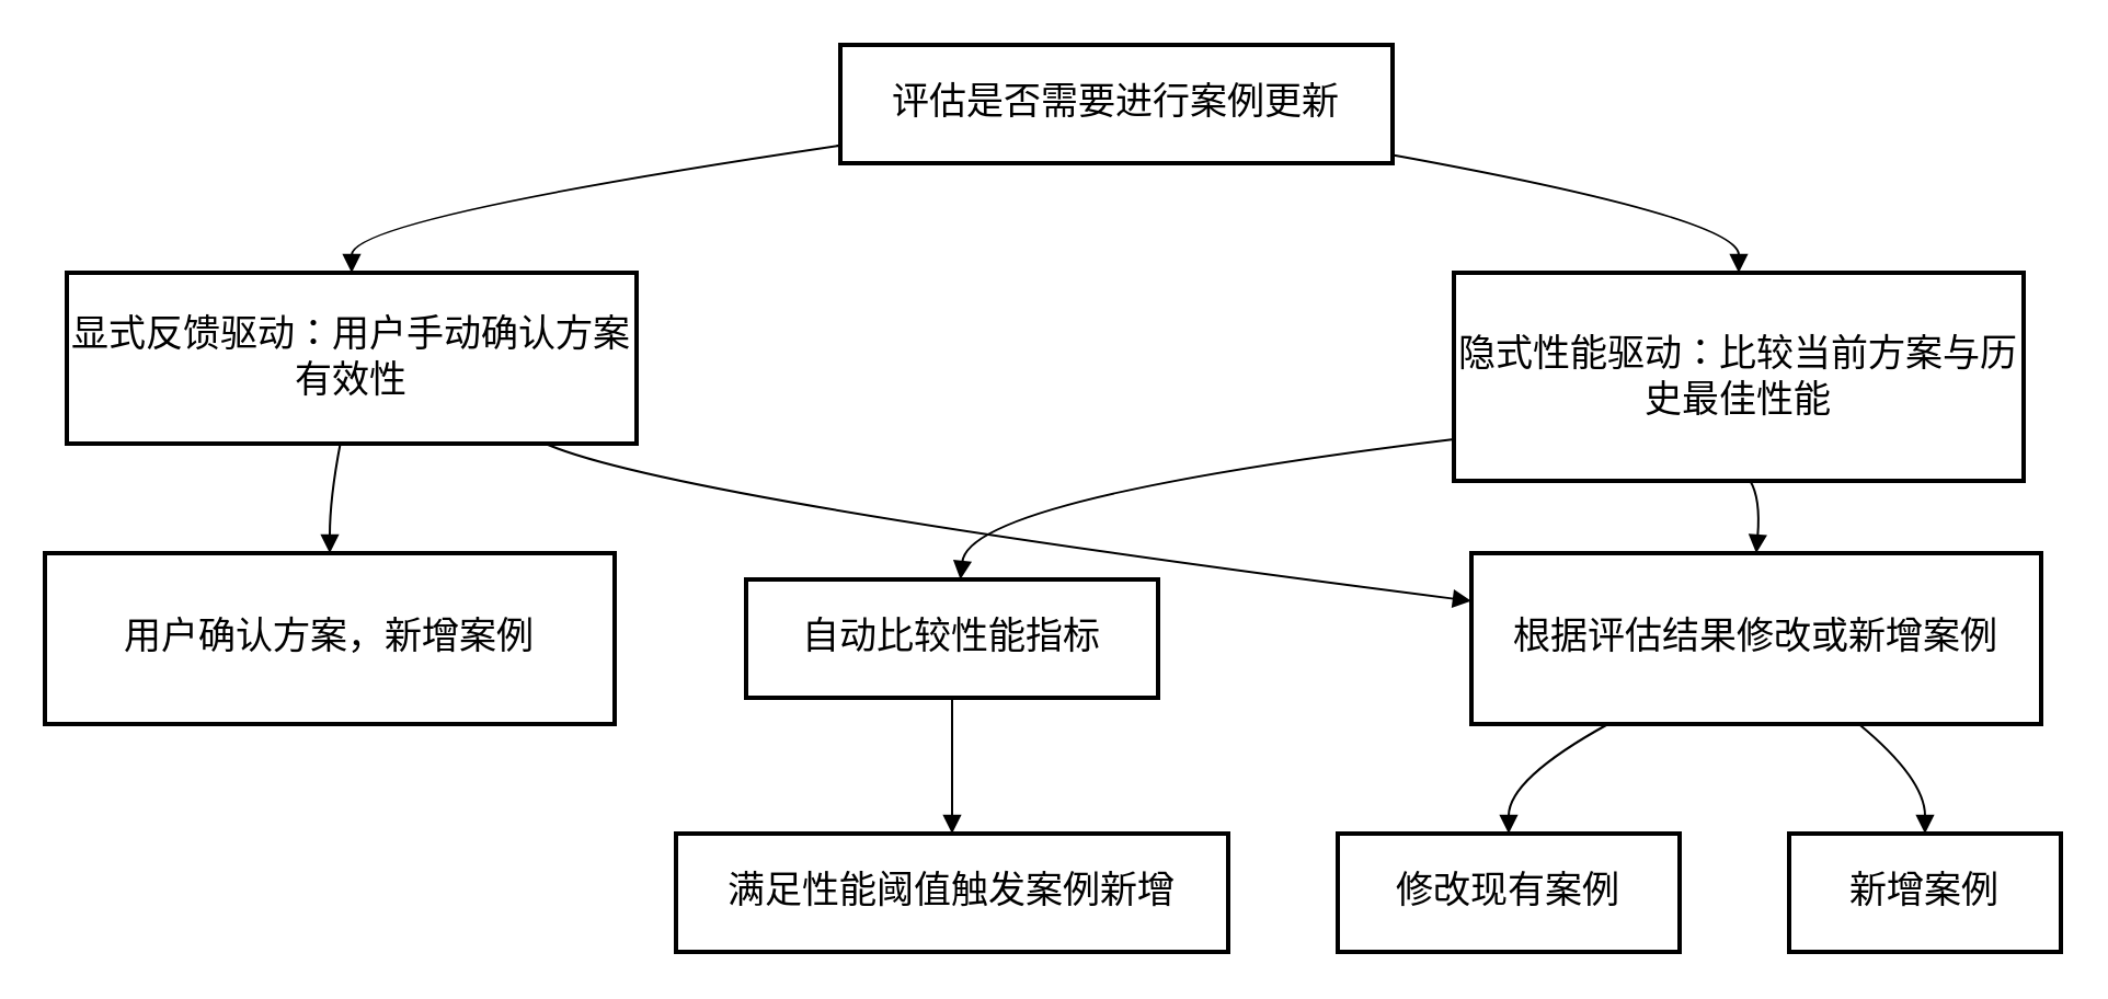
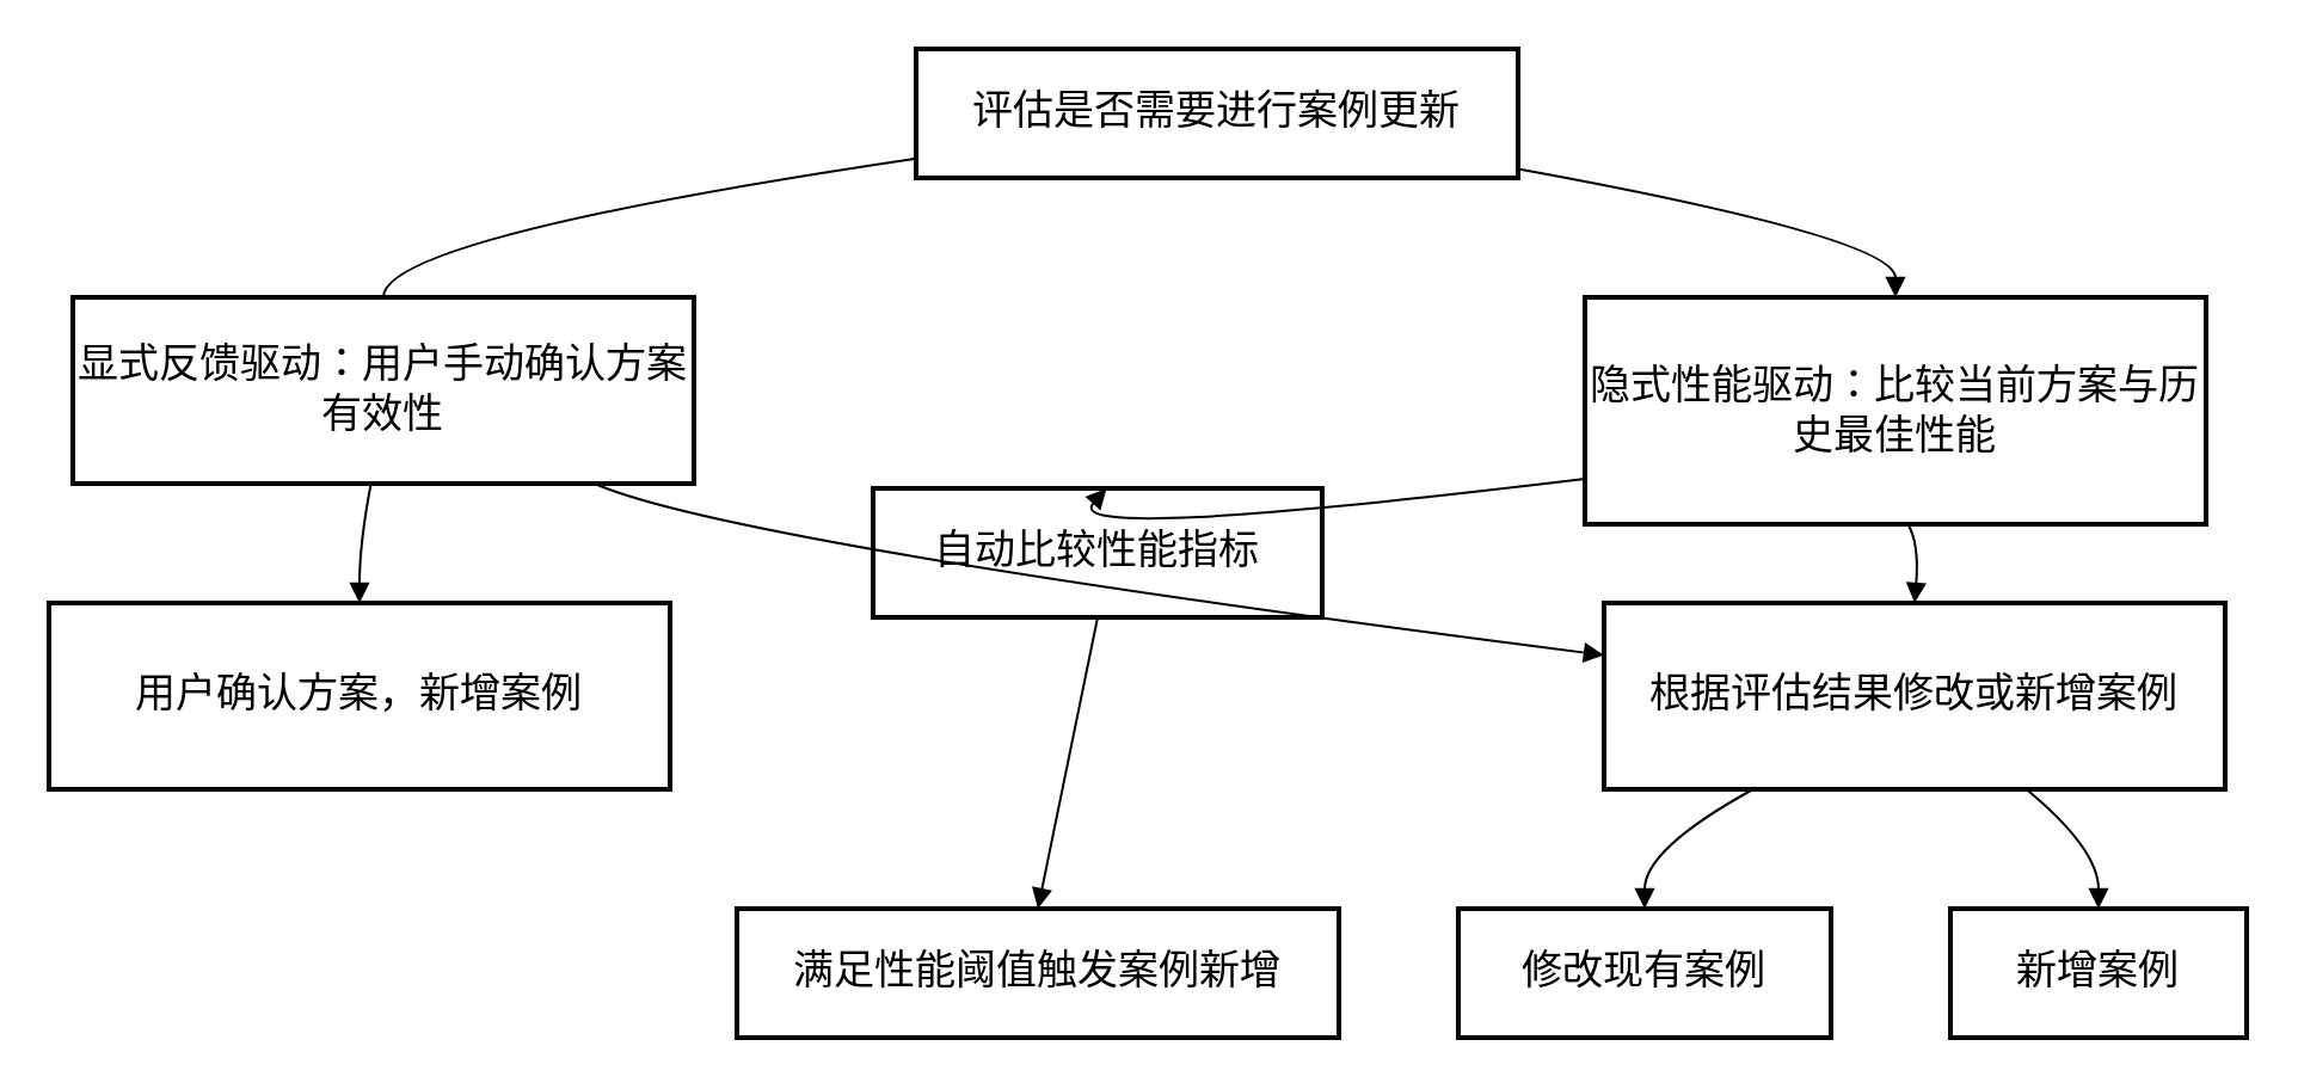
- <mxCell id="11" value="" style="curved=1;startArrow=none;endArrow=block;exitX=0;exitY=0.85;entryX=0.5;entryY=0;rounded=0;fontSize=17;fontFamily=华文宋体;" edge="1" parent="1" source="2" target="3"><mxGeometry relative="1" as="geometry"><Array as="points"><mxPoint x="160" y="99" /></Array></mxGeometry></mxCell>
+ <mxCell id="11" value="" style="curved=1;startArrow=none;endArrow=none;exitX=0;exitY=0.85;entryX=0.5;entryY=0;rounded=0;fontSize=17;fontFamily=华文宋体;" edge="1" parent="1" source="2" target="3"><mxGeometry relative="1" as="geometry"><Array as="points"><mxPoint x="160" y="99" /></Array></mxGeometry></mxCell>
- <mxCell id="5" value="自动比较性能指标" style="whiteSpace=wrap;strokeWidth=2;fontSize=17;fontFamily=华文宋体;" vertex="1" parent="1"><mxGeometry x="340" y="264" width="188" height="54" as="geometry" /></mxCell>
+ <mxCell id="5" value="自动比较性能指标" style="whiteSpace=wrap;strokeWidth=2;fontSize=17;fontFamily=华文宋体;" vertex="1" parent="1"><mxGeometry x="365" y="204" width="188" height="54" as="geometry" /></mxCell>
